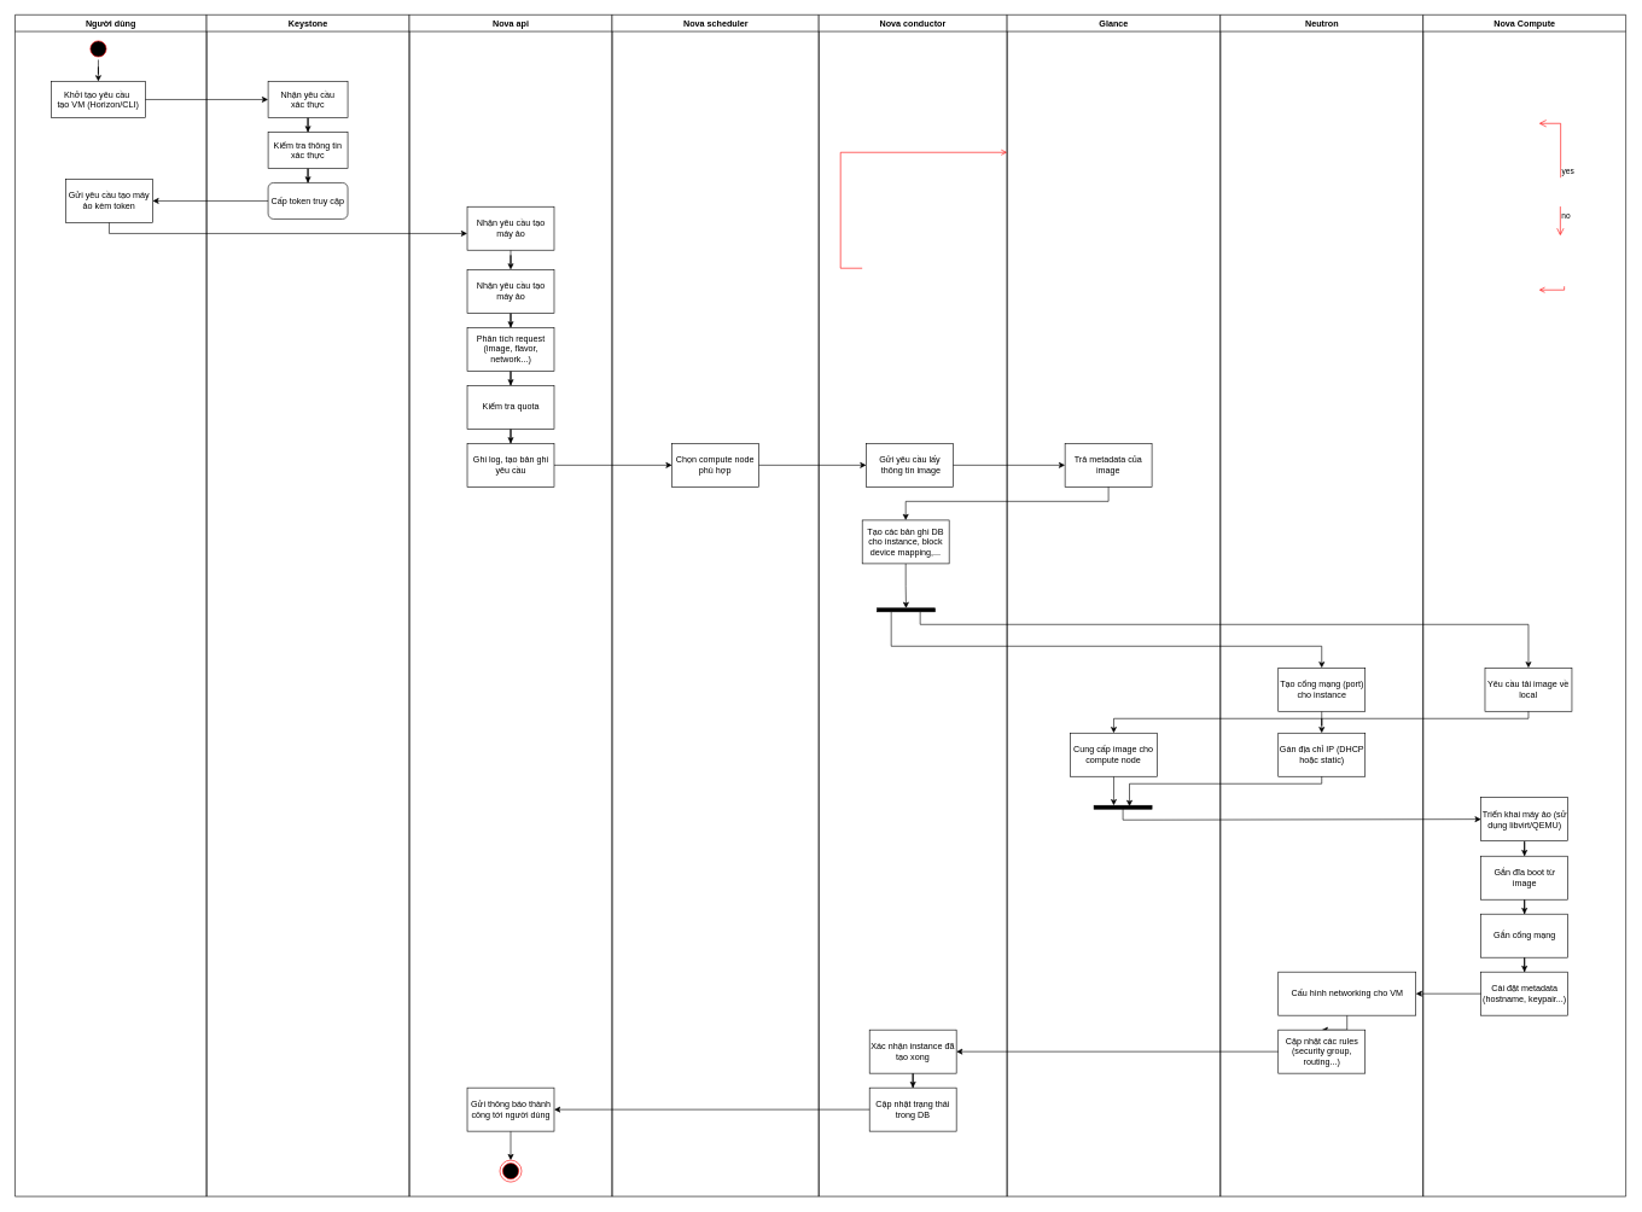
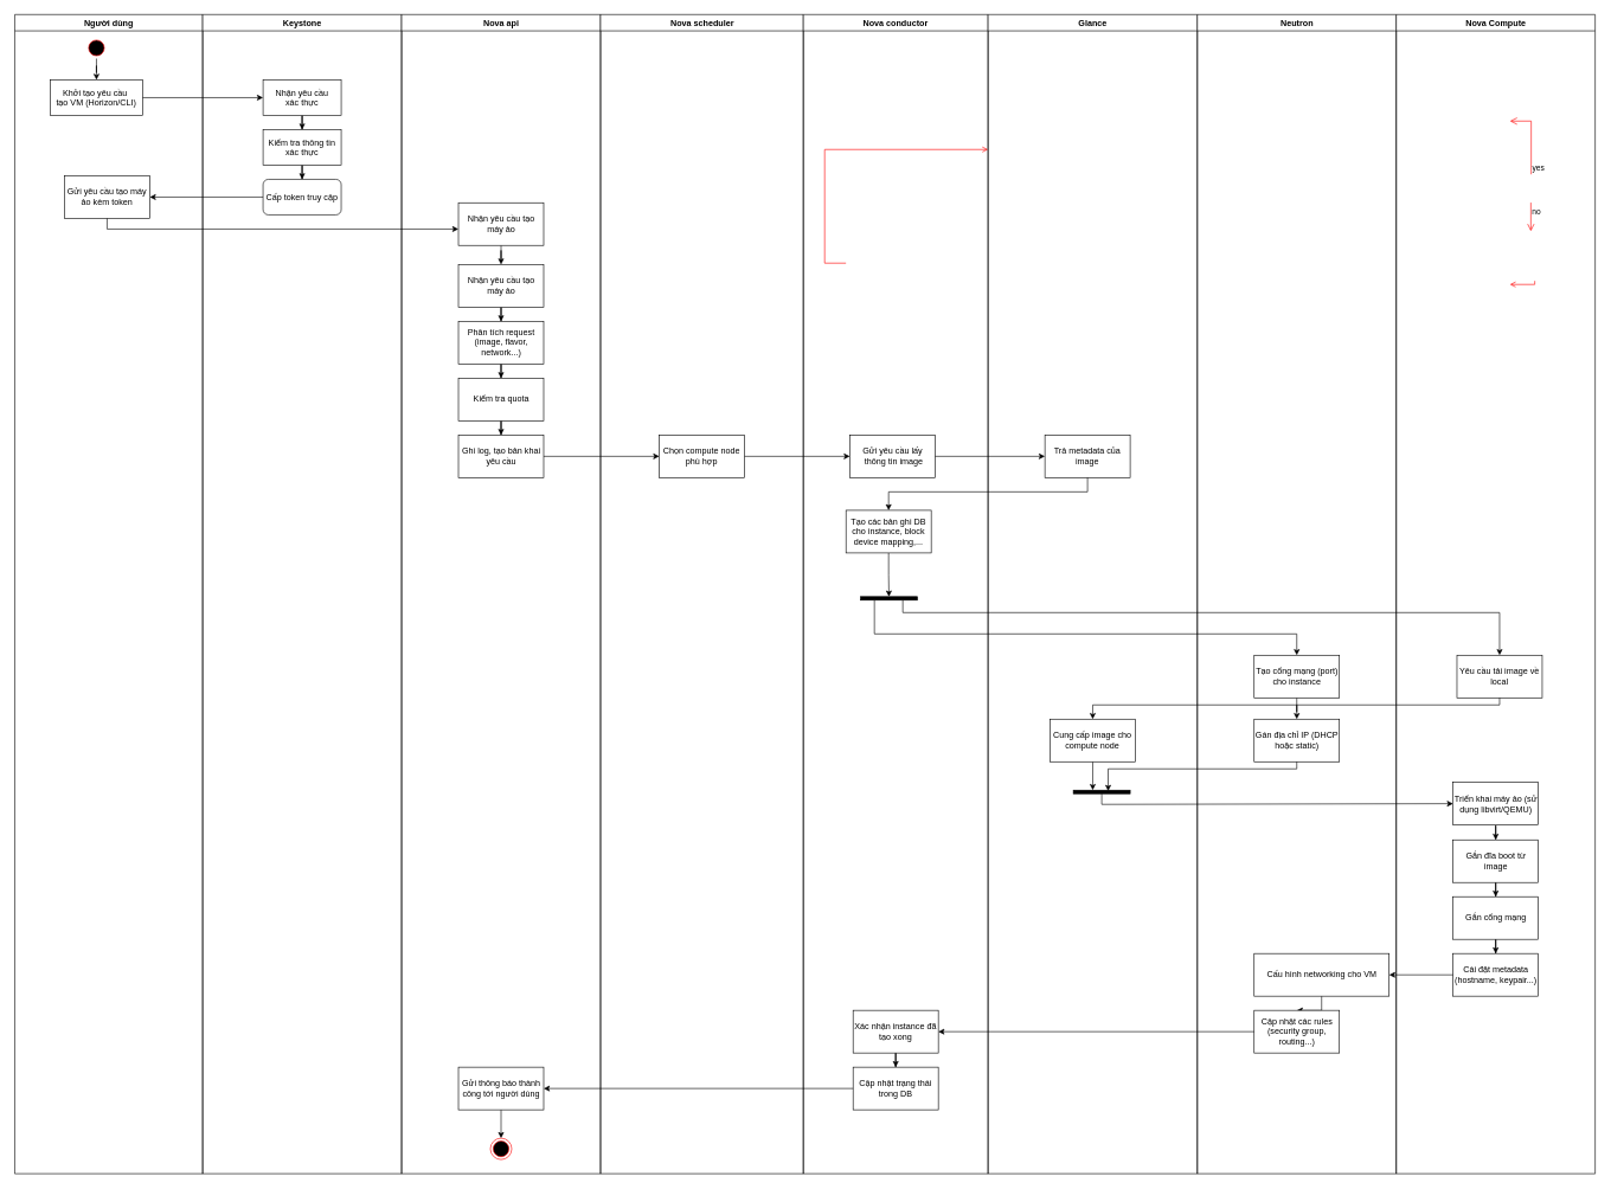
- <mxCell id="22" value="Ghi log, tạo bản ghi yêu cầu" style="whiteSpace=wrap;html=1;" vertex="1" parent="13"><mxGeometry x="80" y="592" width="120" height="60" as="geometry" /></mxCell>
+ <mxCell id="22" value="Ghi log, tạo bản khai yêu cầu" style="whiteSpace=wrap;html=1;" vertex="1" parent="13"><mxGeometry x="80" y="592" width="120" height="60" as="geometry" /></mxCell>
